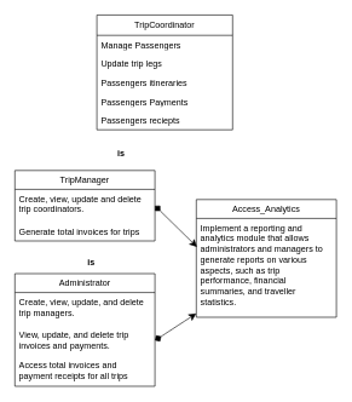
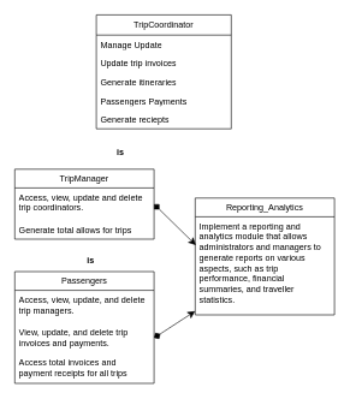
- <mxCell id="3" value="Manage Passengers" style="text;strokeColor=none;fillColor=none;align=left;verticalAlign=top;spacingLeft=4;spacingRight=4;overflow=hidden;rotatable=0;points=[[0,0.5],[1,0.5]];portConstraint=eastwest;whiteSpace=wrap;html=1;" vertex="1" parent="2"><mxGeometry y="28" width="187" height="26" as="geometry" /></mxCell>
+ <mxCell id="3" value="Manage Update" style="text;strokeColor=none;fillColor=none;align=left;verticalAlign=top;spacingLeft=4;spacingRight=4;overflow=hidden;rotatable=0;points=[[0,0.5],[1,0.5]];portConstraint=eastwest;whiteSpace=wrap;html=1;" vertex="1" parent="2"><mxGeometry y="28" width="187" height="26" as="geometry" /></mxCell>
- <mxCell id="4" value="Update trip legs" style="text;strokeColor=none;fillColor=none;align=left;verticalAlign=top;spacingLeft=4;spacingRight=4;overflow=hidden;rotatable=0;points=[[0,0.5],[1,0.5]];portConstraint=eastwest;whiteSpace=wrap;html=1;" vertex="1" parent="2"><mxGeometry y="54" width="187" height="26" as="geometry" /></mxCell>
+ <mxCell id="4" value="Update trip invoices" style="text;strokeColor=none;fillColor=none;align=left;verticalAlign=top;spacingLeft=4;spacingRight=4;overflow=hidden;rotatable=0;points=[[0,0.5],[1,0.5]];portConstraint=eastwest;whiteSpace=wrap;html=1;" vertex="1" parent="2"><mxGeometry y="54" width="187" height="26" as="geometry" /></mxCell>
- <mxCell id="5" value="Passengers itineraries" style="text;strokeColor=none;fillColor=none;align=left;verticalAlign=top;spacingLeft=4;spacingRight=4;overflow=hidden;rotatable=0;points=[[0,0.5],[1,0.5]];portConstraint=eastwest;whiteSpace=wrap;html=1;" vertex="1" parent="2"><mxGeometry y="80" width="187" height="26" as="geometry" /></mxCell>
+ <mxCell id="5" value="Generate itineraries" style="text;strokeColor=none;fillColor=none;align=left;verticalAlign=top;spacingLeft=4;spacingRight=4;overflow=hidden;rotatable=0;points=[[0,0.5],[1,0.5]];portConstraint=eastwest;whiteSpace=wrap;html=1;" vertex="1" parent="2"><mxGeometry y="80" width="187" height="26" as="geometry" /></mxCell>
- <mxCell id="7" value="Passengers reciepts" style="text;strokeColor=none;fillColor=none;align=left;verticalAlign=top;spacingLeft=4;spacingRight=4;overflow=hidden;rotatable=0;points=[[0,0.5],[1,0.5]];portConstraint=eastwest;whiteSpace=wrap;html=1;" vertex="1" parent="2"><mxGeometry y="132" width="187" height="26" as="geometry" /></mxCell>
+ <mxCell id="7" value="Generate reciepts" style="text;strokeColor=none;fillColor=none;align=left;verticalAlign=top;spacingLeft=4;spacingRight=4;overflow=hidden;rotatable=0;points=[[0,0.5],[1,0.5]];portConstraint=eastwest;whiteSpace=wrap;html=1;" vertex="1" parent="2"><mxGeometry y="132" width="187" height="26" as="geometry" /></mxCell>
- <mxCell id="9" value="Create, view, update and delete trip coordinators." style="text;strokeColor=none;fillColor=none;align=left;verticalAlign=top;spacingLeft=4;spacingRight=4;overflow=hidden;rotatable=0;points=[[0,0.5],[1,0.5]];portConstraint=eastwest;whiteSpace=wrap;html=1;" vertex="1" parent="8"><mxGeometry y="26" width="193" height="45" as="geometry" /></mxCell>
+ <mxCell id="9" value="Access, view, update and delete trip coordinators." style="text;strokeColor=none;fillColor=none;align=left;verticalAlign=top;spacingLeft=4;spacingRight=4;overflow=hidden;rotatable=0;points=[[0,0.5],[1,0.5]];portConstraint=eastwest;whiteSpace=wrap;html=1;" vertex="1" parent="8"><mxGeometry y="26" width="193" height="45" as="geometry" /></mxCell>
- <mxCell id="17" value="Access_Analytics" style="swimlane;fontStyle=0;childLayout=stackLayout;horizontal=1;startSize=26;fillColor=none;horizontalStack=0;resizeParent=1;resizeParentMax=0;resizeLast=0;collapsible=1;marginBottom=0;whiteSpace=wrap;html=1;" vertex="1" parent="1"><mxGeometry x="270" y="274" width="193" height="162" as="geometry" /></mxCell>
+ <mxCell id="17" value="Reporting_Analytics" style="swimlane;fontStyle=0;childLayout=stackLayout;horizontal=1;startSize=26;fillColor=none;horizontalStack=0;resizeParent=1;resizeParentMax=0;resizeLast=0;collapsible=1;marginBottom=0;whiteSpace=wrap;html=1;" vertex="1" parent="1"><mxGeometry x="270" y="274" width="193" height="162" as="geometry" /></mxCell>
- <mxCell id="10" value="Generate total invoices for trips" style="text;strokeColor=none;fillColor=none;align=left;verticalAlign=top;spacingLeft=4;spacingRight=4;overflow=hidden;rotatable=0;points=[[0,0.5],[1,0.5]];portConstraint=eastwest;whiteSpace=wrap;html=1;" vertex="1" parent="8"><mxGeometry y="71" width="193" height="26" as="geometry" /></mxCell>
+ <mxCell id="10" value="Generate total allows for trips" style="text;strokeColor=none;fillColor=none;align=left;verticalAlign=top;spacingLeft=4;spacingRight=4;overflow=hidden;rotatable=0;points=[[0,0.5],[1,0.5]];portConstraint=eastwest;whiteSpace=wrap;html=1;" vertex="1" parent="8"><mxGeometry y="71" width="193" height="26" as="geometry" /></mxCell>
- <mxCell id="12" value="Administrator" style="swimlane;fontStyle=0;childLayout=stackLayout;horizontal=1;startSize=26;fillColor=none;horizontalStack=0;resizeParent=1;resizeParentMax=0;resizeLast=0;collapsible=1;marginBottom=0;whiteSpace=wrap;html=1;" vertex="1" parent="1"><mxGeometry x="20" y="376" width="193" height="155" as="geometry" /></mxCell>
+ <mxCell id="12" value="Passengers" style="swimlane;fontStyle=0;childLayout=stackLayout;horizontal=1;startSize=26;fillColor=none;horizontalStack=0;resizeParent=1;resizeParentMax=0;resizeLast=0;collapsible=1;marginBottom=0;whiteSpace=wrap;html=1;" vertex="1" parent="1"><mxGeometry x="20" y="376" width="193" height="155" as="geometry" /></mxCell>
- <mxCell id="13" value="Create, view, update, and delete trip managers." style="text;strokeColor=none;fillColor=none;align=left;verticalAlign=top;spacingLeft=4;spacingRight=4;overflow=hidden;rotatable=0;points=[[0,0.5],[1,0.5]];portConstraint=eastwest;whiteSpace=wrap;html=1;" vertex="1" parent="12"><mxGeometry y="26" width="193" height="45" as="geometry" /></mxCell>
+ <mxCell id="13" value="Access, view, update, and delete trip managers." style="text;strokeColor=none;fillColor=none;align=left;verticalAlign=top;spacingLeft=4;spacingRight=4;overflow=hidden;rotatable=0;points=[[0,0.5],[1,0.5]];portConstraint=eastwest;whiteSpace=wrap;html=1;" vertex="1" parent="12"><mxGeometry y="26" width="193" height="45" as="geometry" /></mxCell>
